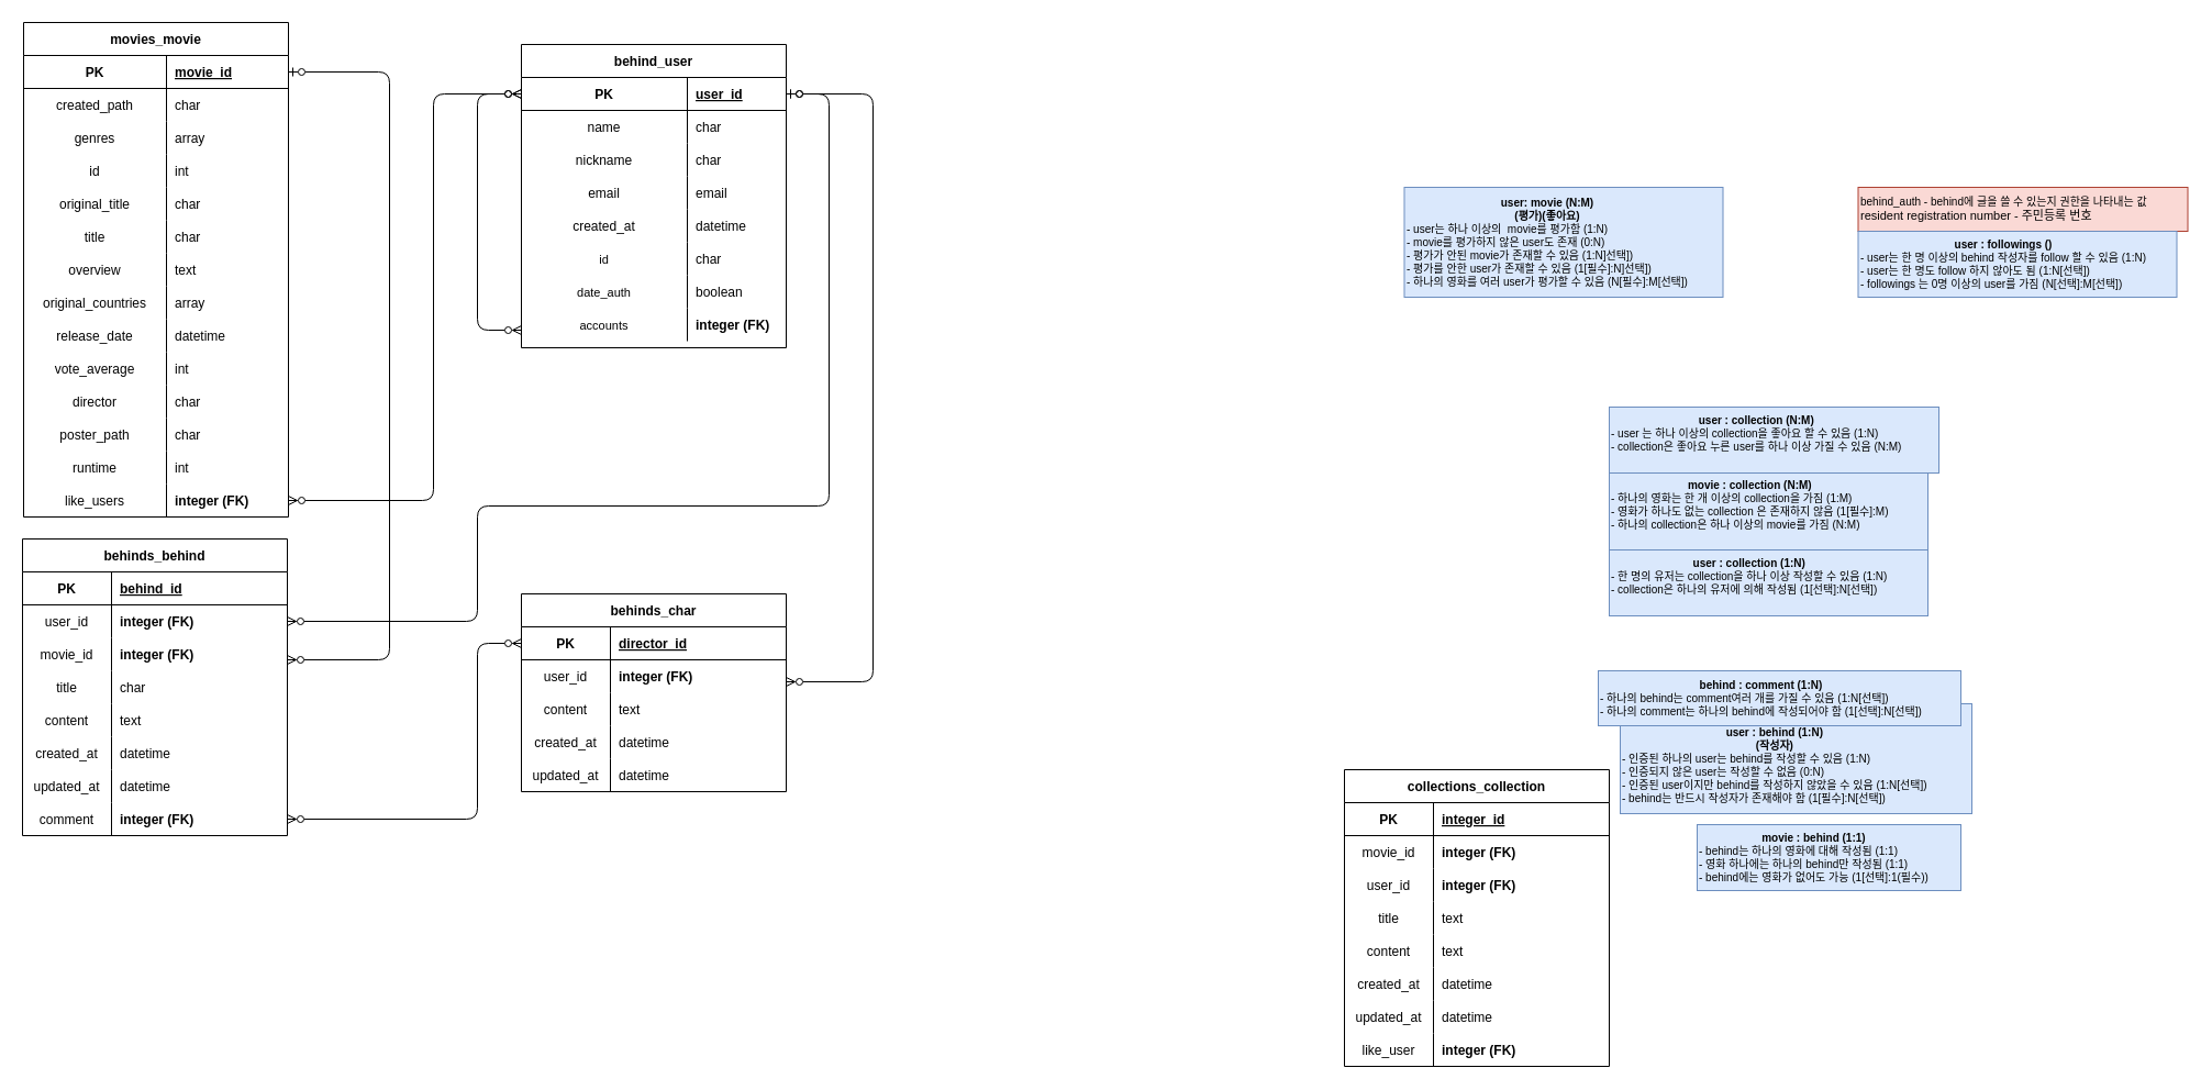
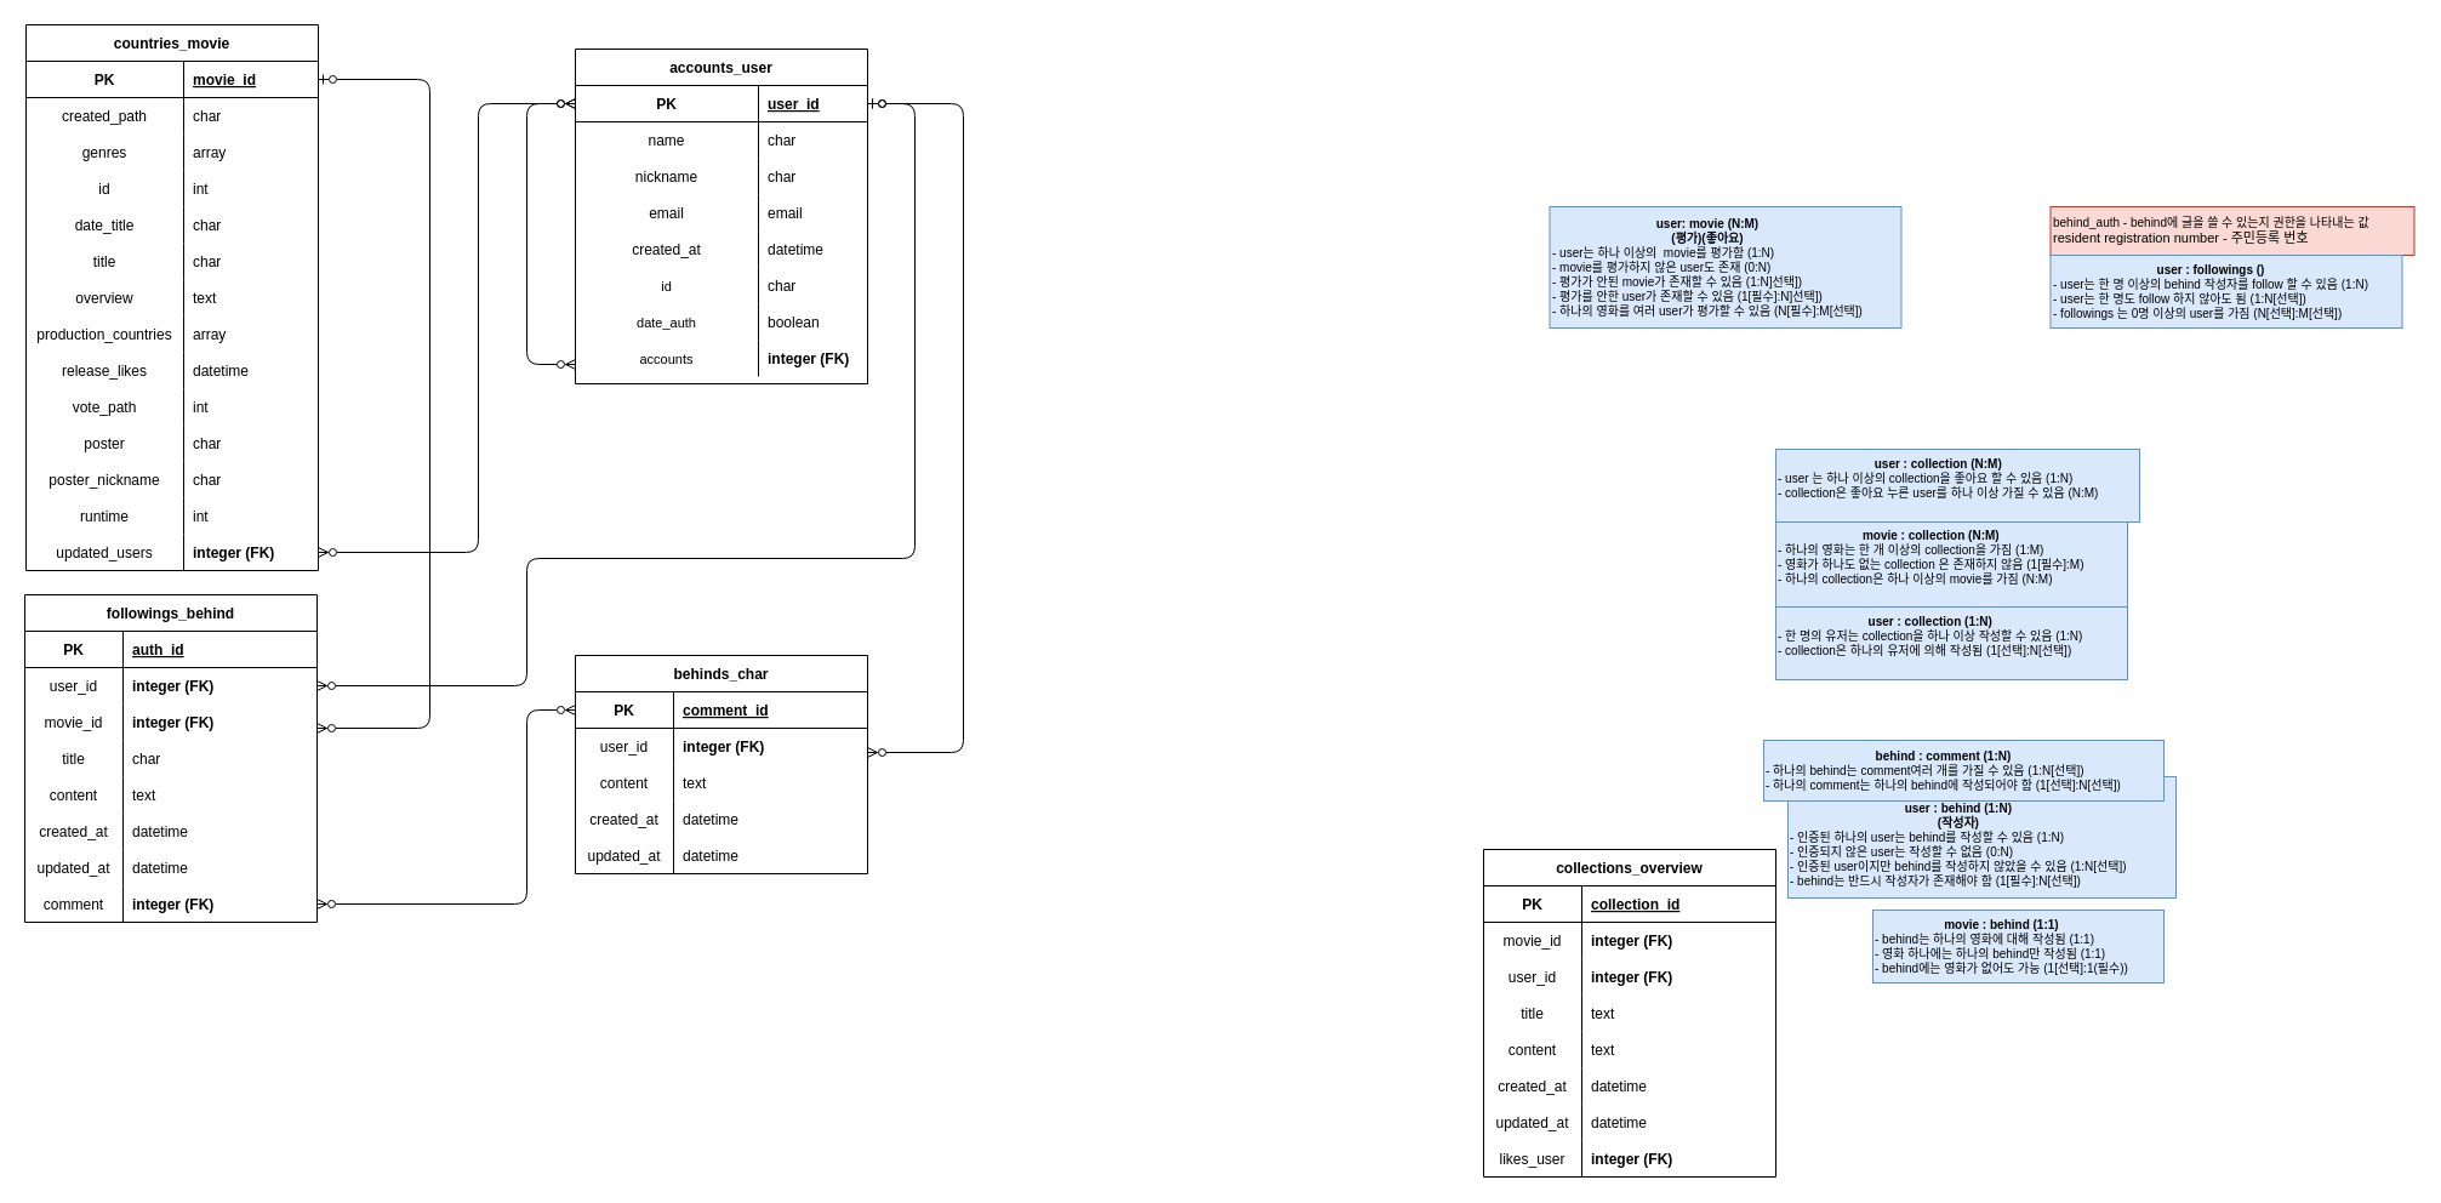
- <mxCell id="53" value="movies_movie" style="shape=table;startSize=30;container=1;collapsible=1;childLayout=tableLayout;fixedRows=1;rowLines=0;fontStyle=1;align=center;resizeLast=1;" parent="1" vertex="1"><mxGeometry x="21" y="20" width="241" height="450" as="geometry" /></mxCell>
+ <mxCell id="53" value="countries_movie" style="shape=table;startSize=30;container=1;collapsible=1;childLayout=tableLayout;fixedRows=1;rowLines=0;fontStyle=1;align=center;resizeLast=1;" parent="1" vertex="1"><mxGeometry x="21" y="20" width="241" height="450" as="geometry" /></mxCell>
- <mxCell id="2" value="behind_user" style="shape=table;startSize=30;container=1;collapsible=1;childLayout=tableLayout;fixedRows=1;rowLines=0;fontStyle=1;align=center;resizeLast=1;" parent="1" vertex="1"><mxGeometry x="474" y="40" width="241" height="276" as="geometry" /></mxCell>
+ <mxCell id="2" value="accounts_user" style="shape=table;startSize=30;container=1;collapsible=1;childLayout=tableLayout;fixedRows=1;rowLines=0;fontStyle=1;align=center;resizeLast=1;" parent="1" vertex="1"><mxGeometry x="474" y="40" width="241" height="276" as="geometry" /></mxCell>
- <mxCell id="67" value="original_title" style="shape=partialRectangle;connectable=0;fillColor=none;top=0;left=0;bottom=0;right=0;editable=1;overflow=hidden;" parent="66" vertex="1"><mxGeometry width="130" height="30" as="geometry"><mxRectangle width="130" height="30" as="alternateBounds" /></mxGeometry></mxCell>
+ <mxCell id="67" value="date_title" style="shape=partialRectangle;connectable=0;fillColor=none;top=0;left=0;bottom=0;right=0;editable=1;overflow=hidden;" parent="66" vertex="1"><mxGeometry width="130" height="30" as="geometry"><mxRectangle width="130" height="30" as="alternateBounds" /></mxGeometry></mxCell>
- <mxCell id="76" value="original_countries" style="shape=partialRectangle;connectable=0;fillColor=none;top=0;left=0;bottom=0;right=0;editable=1;overflow=hidden;" parent="75" vertex="1"><mxGeometry width="130" height="30" as="geometry"><mxRectangle width="130" height="30" as="alternateBounds" /></mxGeometry></mxCell>
+ <mxCell id="76" value="production_countries" style="shape=partialRectangle;connectable=0;fillColor=none;top=0;left=0;bottom=0;right=0;editable=1;overflow=hidden;" parent="75" vertex="1"><mxGeometry width="130" height="30" as="geometry"><mxRectangle width="130" height="30" as="alternateBounds" /></mxGeometry></mxCell>
- <mxCell id="79" value="release_date" style="shape=partialRectangle;connectable=0;fillColor=none;top=0;left=0;bottom=0;right=0;editable=1;overflow=hidden;" parent="78" vertex="1"><mxGeometry width="130" height="30" as="geometry"><mxRectangle width="130" height="30" as="alternateBounds" /></mxGeometry></mxCell>
+ <mxCell id="79" value="release_likes" style="shape=partialRectangle;connectable=0;fillColor=none;top=0;left=0;bottom=0;right=0;editable=1;overflow=hidden;" parent="78" vertex="1"><mxGeometry width="130" height="30" as="geometry"><mxRectangle width="130" height="30" as="alternateBounds" /></mxGeometry></mxCell>
- <mxCell id="82" value="vote_average" style="shape=partialRectangle;connectable=0;fillColor=none;top=0;left=0;bottom=0;right=0;editable=1;overflow=hidden;" parent="81" vertex="1"><mxGeometry width="130" height="30" as="geometry"><mxRectangle width="130" height="30" as="alternateBounds" /></mxGeometry></mxCell>
+ <mxCell id="82" value="vote_path" style="shape=partialRectangle;connectable=0;fillColor=none;top=0;left=0;bottom=0;right=0;editable=1;overflow=hidden;" parent="81" vertex="1"><mxGeometry width="130" height="30" as="geometry"><mxRectangle width="130" height="30" as="alternateBounds" /></mxGeometry></mxCell>
- <mxCell id="85" value="director" style="shape=partialRectangle;connectable=0;fillColor=none;top=0;left=0;bottom=0;right=0;editable=1;overflow=hidden;" vertex="1" parent="84"><mxGeometry width="130" height="30" as="geometry"><mxRectangle width="130" height="30" as="alternateBounds" /></mxGeometry></mxCell>
+ <mxCell id="85" value="poster" style="shape=partialRectangle;connectable=0;fillColor=none;top=0;left=0;bottom=0;right=0;editable=1;overflow=hidden;" vertex="1" parent="84"><mxGeometry width="130" height="30" as="geometry"><mxRectangle width="130" height="30" as="alternateBounds" /></mxGeometry></mxCell>
- <mxCell id="88" value="poster_path" style="shape=partialRectangle;connectable=0;fillColor=none;top=0;left=0;bottom=0;right=0;editable=1;overflow=hidden;" parent="87" vertex="1"><mxGeometry width="130" height="30" as="geometry"><mxRectangle width="130" height="30" as="alternateBounds" /></mxGeometry></mxCell>
+ <mxCell id="88" value="poster_nickname" style="shape=partialRectangle;connectable=0;fillColor=none;top=0;left=0;bottom=0;right=0;editable=1;overflow=hidden;" parent="87" vertex="1"><mxGeometry width="130" height="30" as="geometry"><mxRectangle width="130" height="30" as="alternateBounds" /></mxGeometry></mxCell>
- <mxCell id="94" value="like_users" style="shape=partialRectangle;connectable=0;fillColor=none;top=0;left=0;bottom=0;right=0;editable=1;overflow=hidden;" parent="93" vertex="1"><mxGeometry width="130" height="30" as="geometry"><mxRectangle width="130" height="30" as="alternateBounds" /></mxGeometry></mxCell>
+ <mxCell id="94" value="updated_users" style="shape=partialRectangle;connectable=0;fillColor=none;top=0;left=0;bottom=0;right=0;editable=1;overflow=hidden;" parent="93" vertex="1"><mxGeometry width="130" height="30" as="geometry"><mxRectangle width="130" height="30" as="alternateBounds" /></mxGeometry></mxCell>
- <mxCell id="98" value="behinds_behind" style="shape=table;startSize=30;container=1;collapsible=1;childLayout=tableLayout;fixedRows=1;rowLines=0;fontStyle=1;align=center;resizeLast=1;" parent="1" vertex="1"><mxGeometry x="20" y="490" width="241" height="270" as="geometry" /></mxCell>
+ <mxCell id="98" value="followings_behind" style="shape=table;startSize=30;container=1;collapsible=1;childLayout=tableLayout;fixedRows=1;rowLines=0;fontStyle=1;align=center;resizeLast=1;" parent="1" vertex="1"><mxGeometry x="20" y="490" width="241" height="270" as="geometry" /></mxCell>
- <mxCell id="101" value="behind_id" style="shape=partialRectangle;connectable=0;fillColor=none;top=0;left=0;bottom=0;right=0;align=left;spacingLeft=6;fontStyle=5;overflow=hidden;" parent="99" vertex="1"><mxGeometry x="81" width="160" height="30" as="geometry"><mxRectangle width="160" height="30" as="alternateBounds" /></mxGeometry></mxCell>
+ <mxCell id="101" value="auth_id" style="shape=partialRectangle;connectable=0;fillColor=none;top=0;left=0;bottom=0;right=0;align=left;spacingLeft=6;fontStyle=5;overflow=hidden;" parent="99" vertex="1"><mxGeometry x="81" width="160" height="30" as="geometry"><mxRectangle width="160" height="30" as="alternateBounds" /></mxGeometry></mxCell>
- <mxCell id="128" value="director_id" style="shape=partialRectangle;connectable=0;fillColor=none;top=0;left=0;bottom=0;right=0;align=left;spacingLeft=6;fontStyle=5;overflow=hidden;" vertex="1" parent="126"><mxGeometry x="81" width="160" height="30" as="geometry"><mxRectangle width="160" height="30" as="alternateBounds" /></mxGeometry></mxCell>
+ <mxCell id="128" value="comment_id" style="shape=partialRectangle;connectable=0;fillColor=none;top=0;left=0;bottom=0;right=0;align=left;spacingLeft=6;fontStyle=5;overflow=hidden;" vertex="1" parent="126"><mxGeometry x="81" width="160" height="30" as="geometry"><mxRectangle width="160" height="30" as="alternateBounds" /></mxGeometry></mxCell>
- <mxCell id="28" value="collections_collection" style="shape=table;startSize=30;container=1;collapsible=1;childLayout=tableLayout;fixedRows=1;rowLines=0;fontStyle=1;align=center;resizeLast=1;" parent="1" vertex="1"><mxGeometry x="1223" y="700" width="241" height="270" as="geometry" /></mxCell>
+ <mxCell id="28" value="collections_overview" style="shape=table;startSize=30;container=1;collapsible=1;childLayout=tableLayout;fixedRows=1;rowLines=0;fontStyle=1;align=center;resizeLast=1;" parent="1" vertex="1"><mxGeometry x="1223" y="700" width="241" height="270" as="geometry" /></mxCell>
- <mxCell id="31" value="integer_id" style="shape=partialRectangle;connectable=0;fillColor=none;top=0;left=0;bottom=0;right=0;align=left;spacingLeft=6;fontStyle=5;overflow=hidden;" parent="29" vertex="1"><mxGeometry x="81" width="160" height="30" as="geometry"><mxRectangle width="160" height="30" as="alternateBounds" /></mxGeometry></mxCell>
+ <mxCell id="31" value="collection_id" style="shape=partialRectangle;connectable=0;fillColor=none;top=0;left=0;bottom=0;right=0;align=left;spacingLeft=6;fontStyle=5;overflow=hidden;" parent="29" vertex="1"><mxGeometry x="81" width="160" height="30" as="geometry"><mxRectangle width="160" height="30" as="alternateBounds" /></mxGeometry></mxCell>
- <mxCell id="51" value="like_user" style="shape=partialRectangle;connectable=0;fillColor=none;top=0;left=0;bottom=0;right=0;editable=1;overflow=hidden;" parent="50" vertex="1"><mxGeometry width="81" height="30" as="geometry"><mxRectangle width="81" height="30" as="alternateBounds" /></mxGeometry></mxCell>
+ <mxCell id="51" value="likes_user" style="shape=partialRectangle;connectable=0;fillColor=none;top=0;left=0;bottom=0;right=0;editable=1;overflow=hidden;" parent="50" vertex="1"><mxGeometry width="81" height="30" as="geometry"><mxRectangle width="81" height="30" as="alternateBounds" /></mxGeometry></mxCell>
